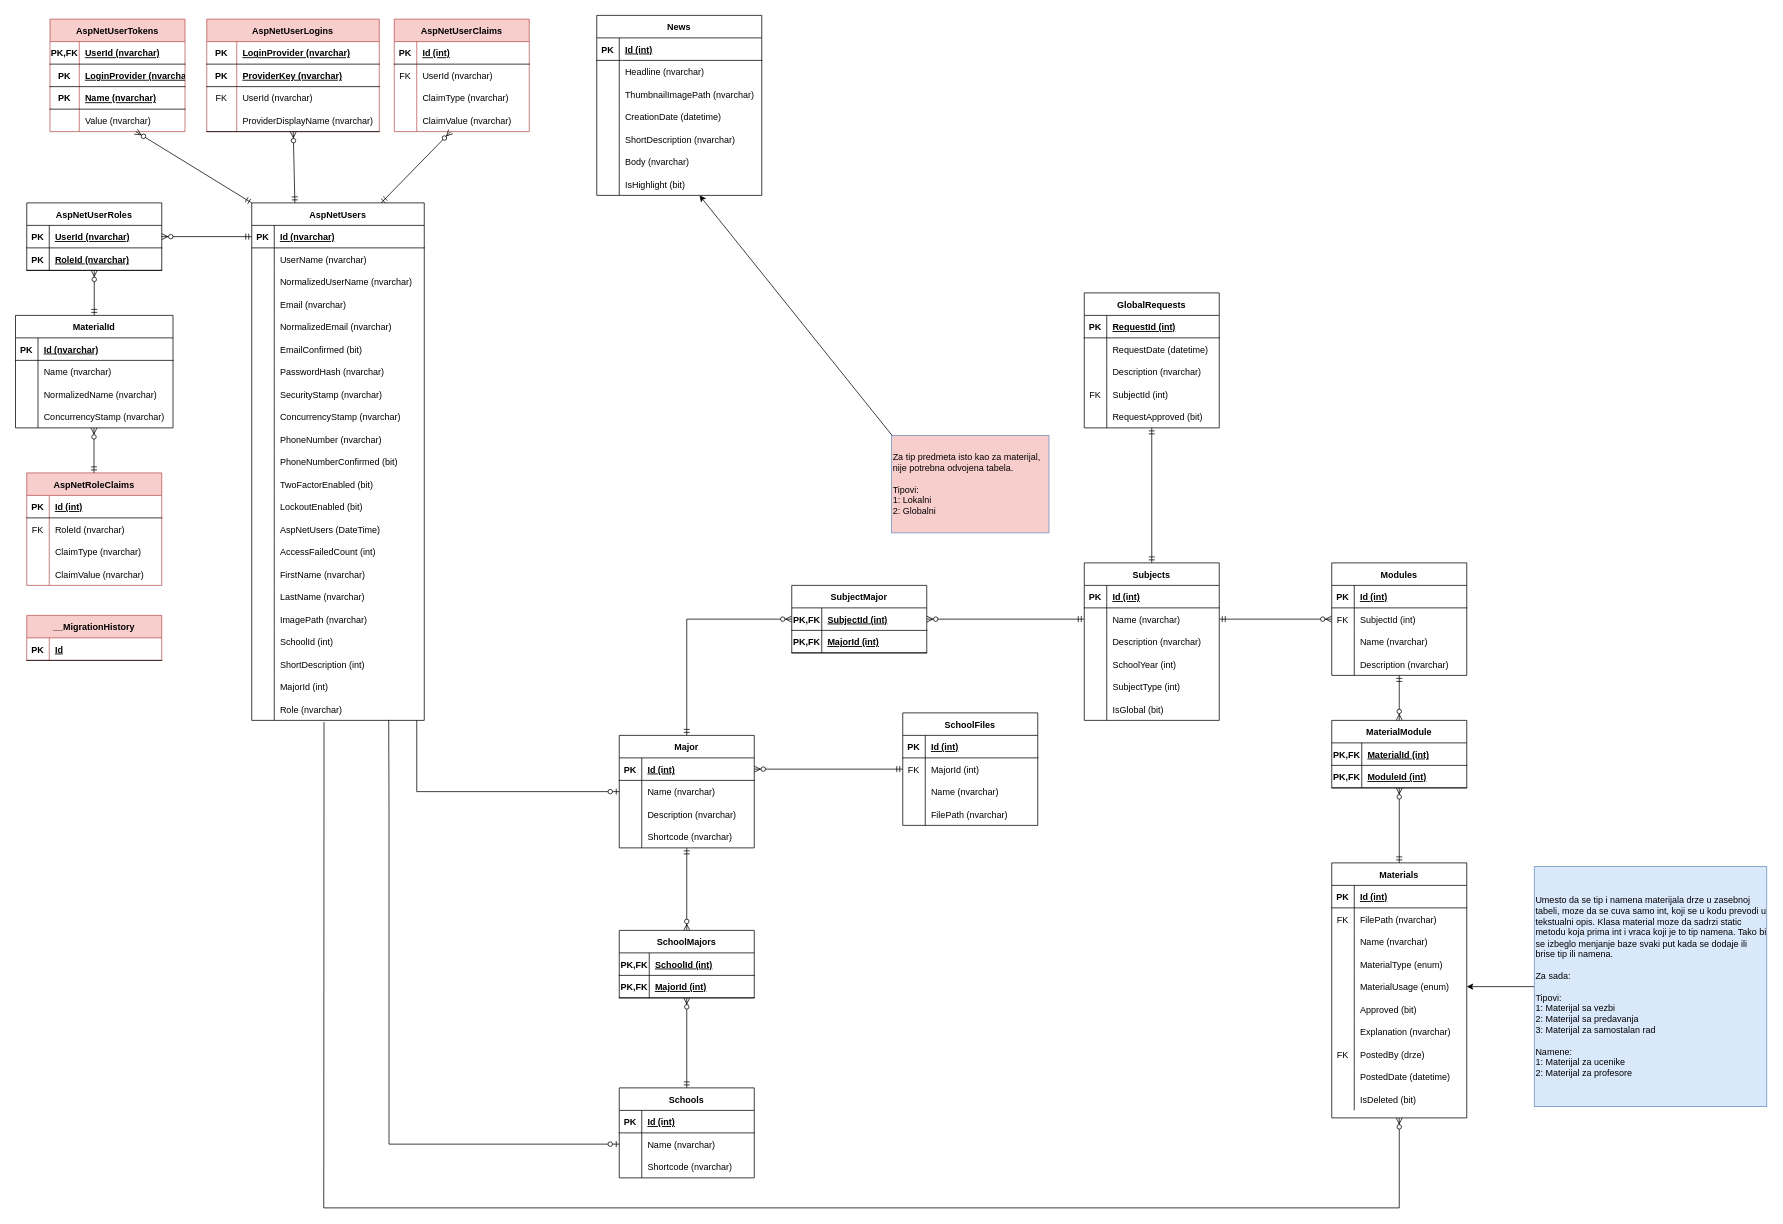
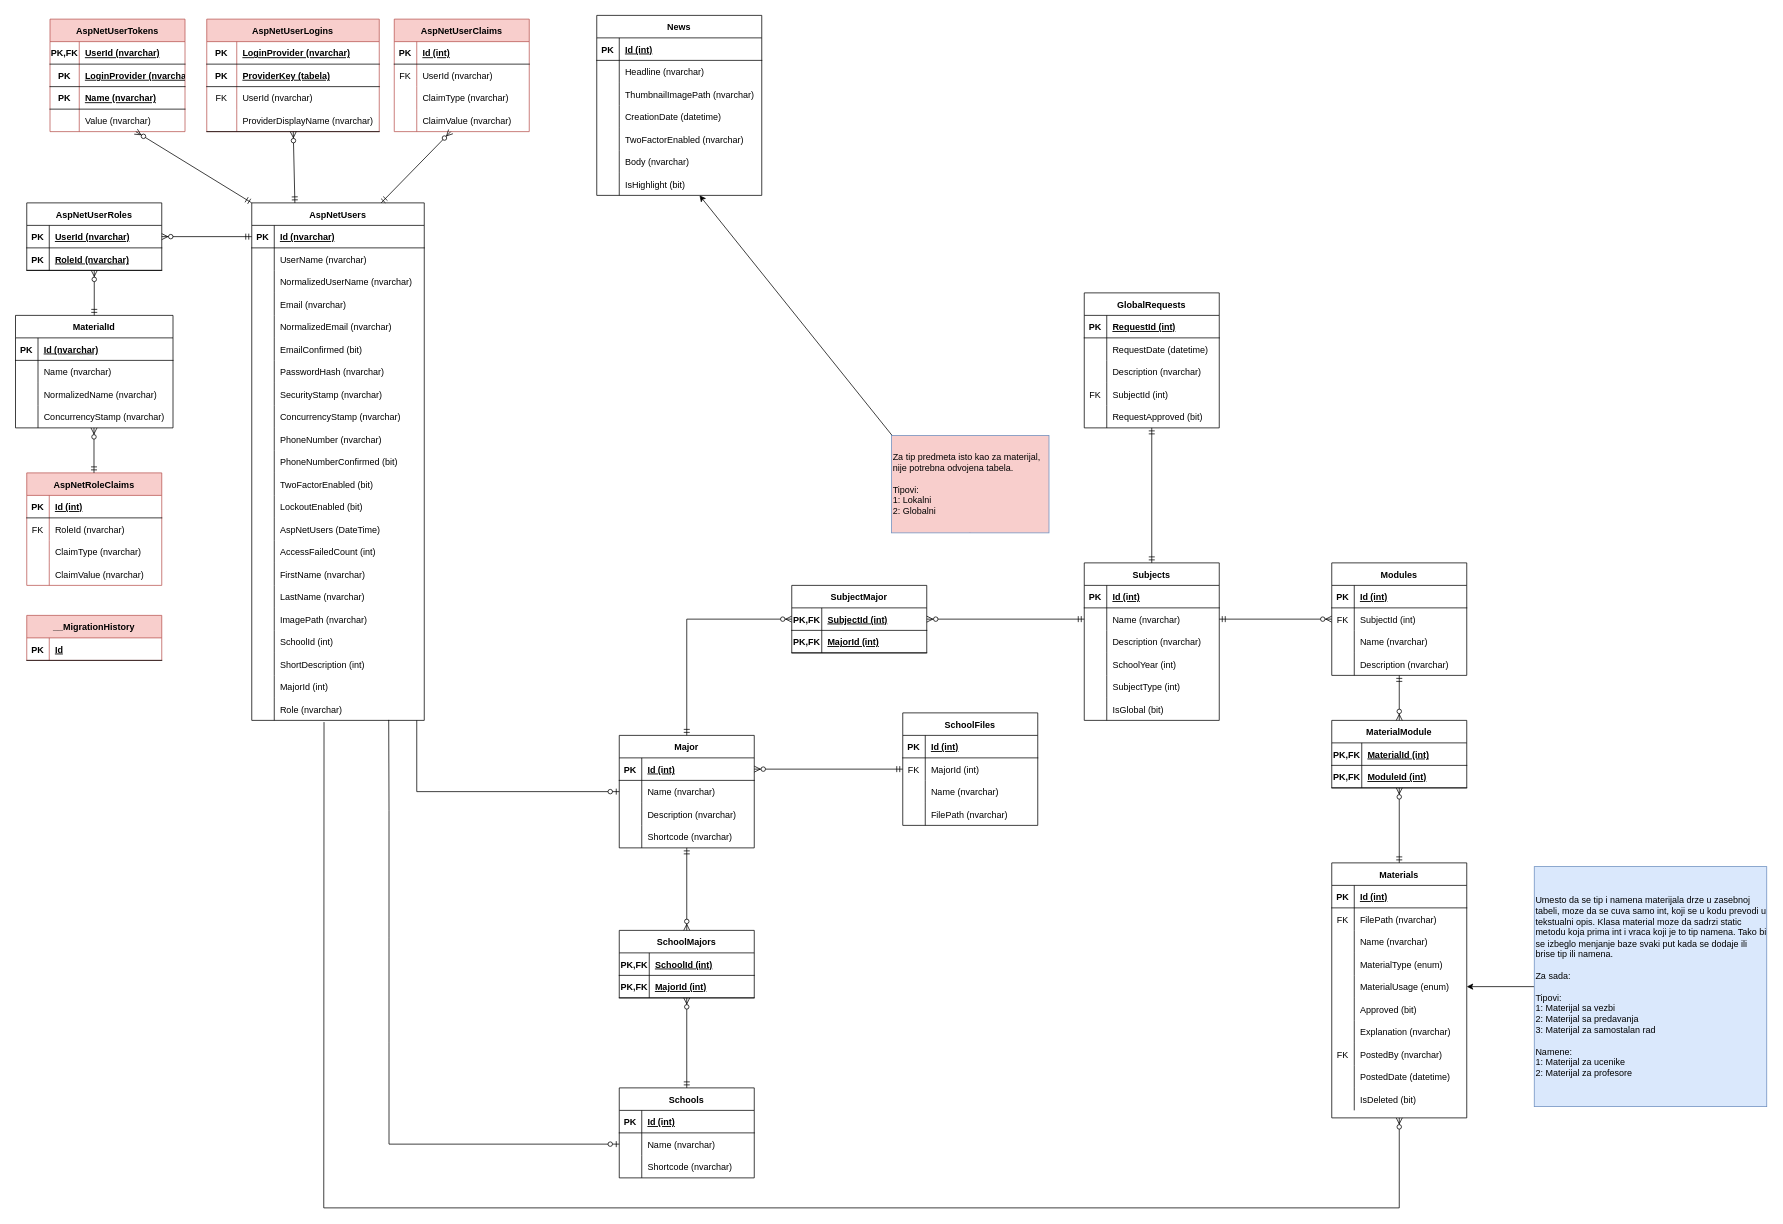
- <mxCell id="8" value="ProviderKey (nvarchar)" style="shape=partialRectangle;connectable=0;fillColor=none;top=0;left=0;bottom=0;right=0;align=left;spacingLeft=6;fontStyle=5;overflow=hidden;" parent="6" vertex="1"><mxGeometry x="40" width="190" height="30" as="geometry"><mxRectangle width="190" height="30" as="alternateBounds" /></mxGeometry></mxCell>
+ <mxCell id="8" value="ProviderKey (tabela)" style="shape=partialRectangle;connectable=0;fillColor=none;top=0;left=0;bottom=0;right=0;align=left;spacingLeft=6;fontStyle=5;overflow=hidden;" parent="6" vertex="1"><mxGeometry x="40" width="190" height="30" as="geometry"><mxRectangle width="190" height="30" as="alternateBounds" /></mxGeometry></mxCell>
- <mxCell id="162" value="ShortDescription (nvarchar)" style="shape=partialRectangle;connectable=0;fillColor=none;top=0;left=0;bottom=0;right=0;align=left;spacingLeft=6;overflow=hidden;" parent="160" vertex="1"><mxGeometry x="30" width="190" height="30" as="geometry"><mxRectangle width="190" height="30" as="alternateBounds" /></mxGeometry></mxCell>
+ <mxCell id="162" value="TwoFactorEnabled (nvarchar)" style="shape=partialRectangle;connectable=0;fillColor=none;top=0;left=0;bottom=0;right=0;align=left;spacingLeft=6;overflow=hidden;" parent="160" vertex="1"><mxGeometry x="30" width="190" height="30" as="geometry"><mxRectangle width="190" height="30" as="alternateBounds" /></mxGeometry></mxCell>
- <mxCell id="283" value="PostedBy (drze)" style="shape=partialRectangle;connectable=0;fillColor=none;top=0;left=0;bottom=0;right=0;align=left;spacingLeft=6;overflow=hidden;" parent="281" vertex="1"><mxGeometry x="30" width="150" height="30" as="geometry"><mxRectangle width="150" height="30" as="alternateBounds" /></mxGeometry></mxCell>
+ <mxCell id="283" value="PostedBy (nvarchar)" style="shape=partialRectangle;connectable=0;fillColor=none;top=0;left=0;bottom=0;right=0;align=left;spacingLeft=6;overflow=hidden;" parent="281" vertex="1"><mxGeometry x="30" width="150" height="30" as="geometry"><mxRectangle width="150" height="30" as="alternateBounds" /></mxGeometry></mxCell>
